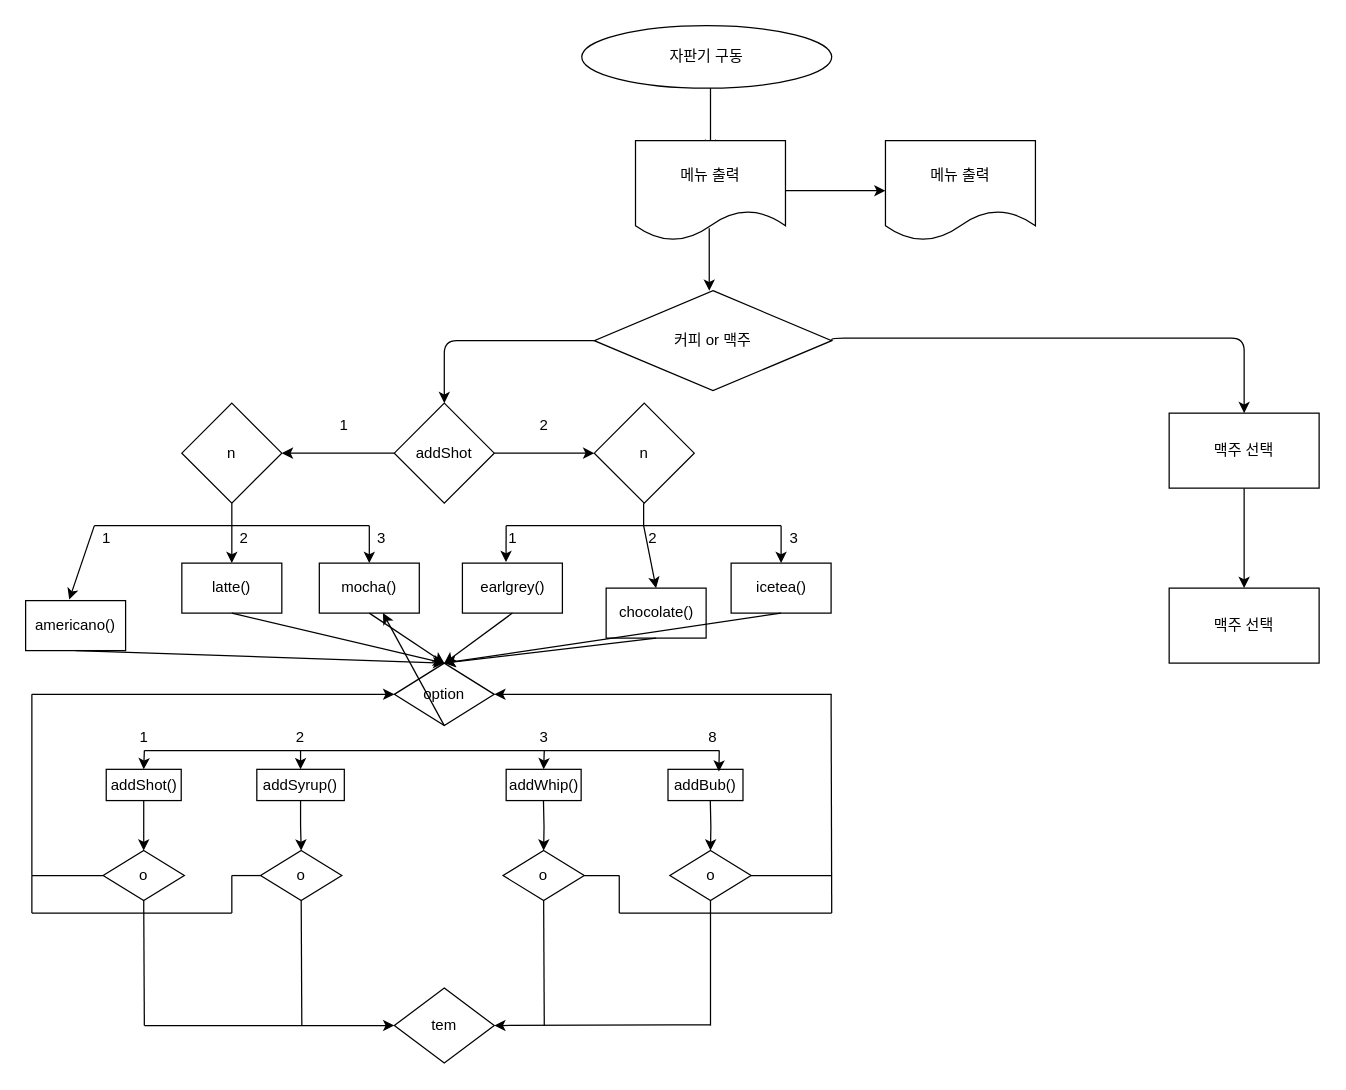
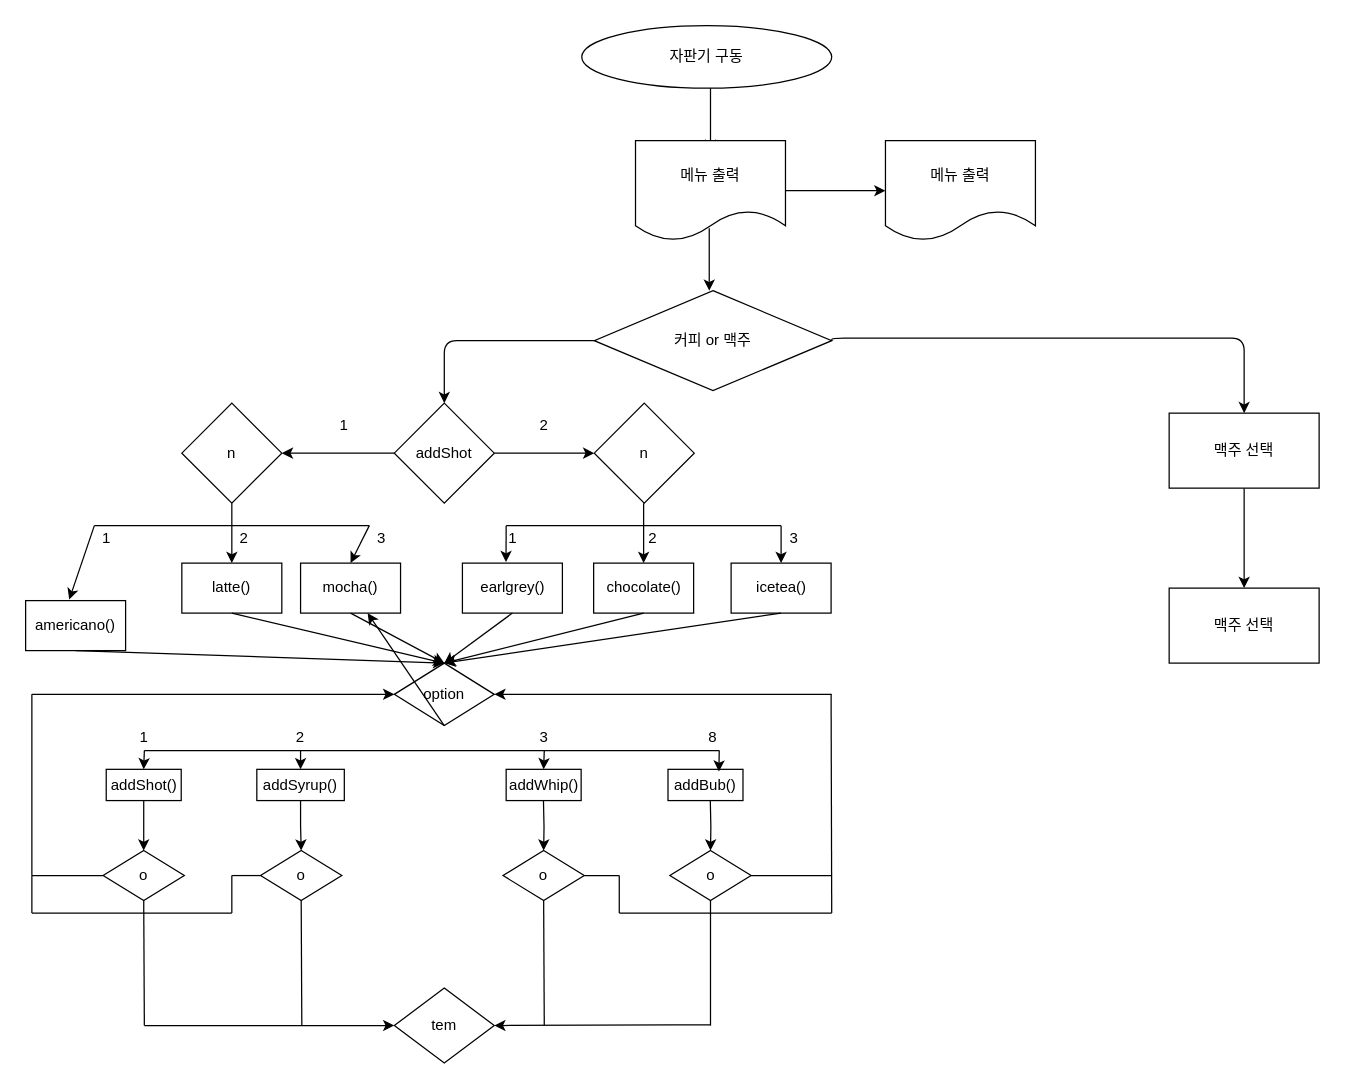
- <mxCell id="26" value="mocha()" style="rounded=0;whiteSpace=wrap;html=1;" vertex="1" parent="1"><mxGeometry x="255" y="450" width="80" height="40" as="geometry" /></mxCell>
+ <mxCell id="26" value="mocha()" style="rounded=0;whiteSpace=wrap;html=1;" vertex="1" parent="1"><mxGeometry x="240" y="450" width="80" height="40" as="geometry" /></mxCell>
- <mxCell id="34" value="chocolate()" style="rounded=0;whiteSpace=wrap;html=1;" vertex="1" parent="1"><mxGeometry x="484.5" y="470" width="80" height="40" as="geometry" /></mxCell>
+ <mxCell id="34" value="chocolate()" style="rounded=0;whiteSpace=wrap;html=1;" vertex="1" parent="1"><mxGeometry x="474.5" y="450" width="80" height="40" as="geometry" /></mxCell>
